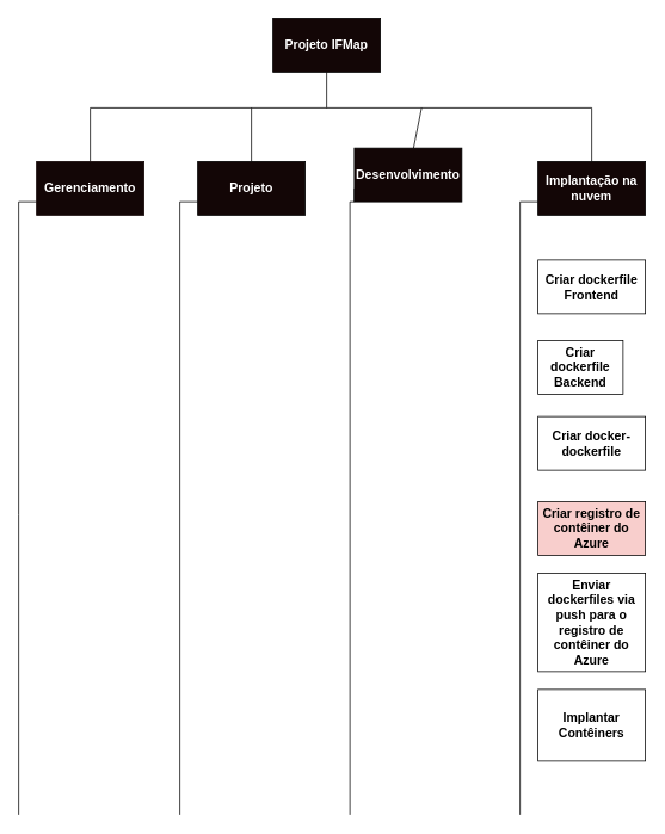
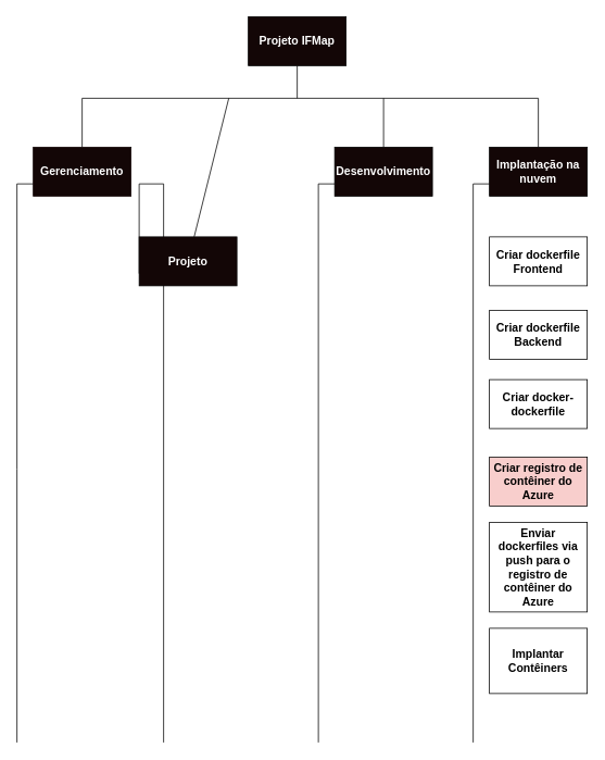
- <mxCell id="12" value="&lt;font style=&quot;font-size: 14px;&quot; color=&quot;#ffffff&quot;&gt;&lt;b&gt;Desenvolvimento&lt;/b&gt;&lt;/font&gt;" style="rounded=0;whiteSpace=wrap;html=1;fillColor=#130606;" parent="1" vertex="1"><mxGeometry x="395" y="165" width="120" height="60" as="geometry" /></mxCell>
+ <mxCell id="12" value="&lt;font style=&quot;font-size: 14px;&quot; color=&quot;#ffffff&quot;&gt;&lt;b&gt;Desenvolvimento&lt;/b&gt;&lt;/font&gt;" style="rounded=0;whiteSpace=wrap;html=1;fillColor=#130606;" parent="1" vertex="1"><mxGeometry x="410" y="180" width="120" height="60" as="geometry" /></mxCell>
- <mxCell id="9" value="&lt;font style=&quot;font-size: 14px;&quot; color=&quot;#ffffff&quot;&gt;&lt;b&gt;Projeto&lt;/b&gt;&lt;/font&gt;" style="rounded=0;whiteSpace=wrap;html=1;fillColor=#130606;" parent="1" vertex="1"><mxGeometry x="220" y="180" width="120" height="60" as="geometry" /></mxCell>
+ <mxCell id="9" value="&lt;font style=&quot;font-size: 14px;&quot; color=&quot;#ffffff&quot;&gt;&lt;b&gt;Projeto&lt;/b&gt;&lt;/font&gt;" style="rounded=0;whiteSpace=wrap;html=1;fillColor=#130606;" parent="1" vertex="1"><mxGeometry x="170" y="290" width="120" height="60" as="geometry" /></mxCell>
- <mxCell id="18" value="&lt;font style=&quot;font-size: 14px;&quot;&gt;&lt;b style=&quot;&quot;&gt;Criar dockerfile&lt;br&gt;Backend&lt;br&gt;&lt;/b&gt;&lt;/font&gt;" style="rounded=0;whiteSpace=wrap;html=1;" vertex="1" parent="1"><mxGeometry x="600" y="380" width="95" height="60" as="geometry" /></mxCell>
+ <mxCell id="18" value="&lt;font style=&quot;font-size: 14px;&quot;&gt;&lt;b style=&quot;&quot;&gt;Criar dockerfile&lt;br&gt;Backend&lt;br&gt;&lt;/b&gt;&lt;/font&gt;" style="rounded=0;whiteSpace=wrap;html=1;" vertex="1" parent="1"><mxGeometry x="600" y="380" width="120" height="60" as="geometry" /></mxCell>
